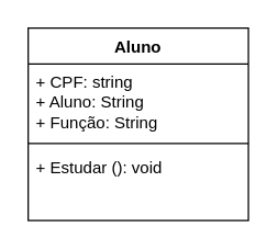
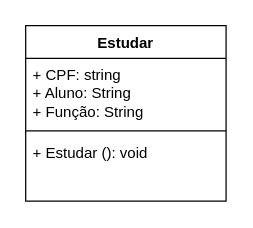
- <mxCell id="2" value="Aluno" style="swimlane;fontStyle=1;align=center;verticalAlign=top;childLayout=stackLayout;horizontal=1;startSize=26;horizontalStack=0;resizeParent=1;resizeParentMax=0;resizeLast=0;collapsible=1;marginBottom=0;whiteSpace=wrap;html=1;" vertex="1" parent="1"><mxGeometry x="20" y="20" width="160" height="140" as="geometry" /></mxCell>
+ <mxCell id="2" value="Estudar" style="swimlane;fontStyle=1;align=center;verticalAlign=top;childLayout=stackLayout;horizontal=1;startSize=26;horizontalStack=0;resizeParent=1;resizeParentMax=0;resizeLast=0;collapsible=1;marginBottom=0;whiteSpace=wrap;html=1;" vertex="1" parent="1"><mxGeometry x="20" y="20" width="160" height="140" as="geometry" /></mxCell>
